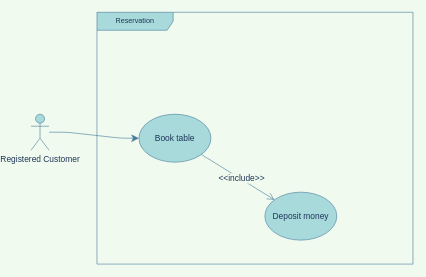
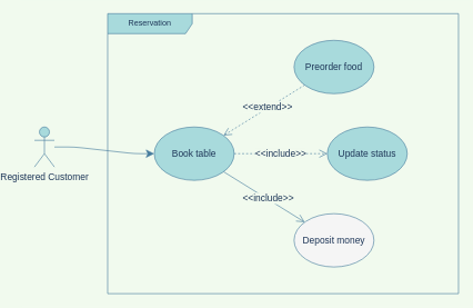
+ <mxCell id="4" value="Preorder food" style="ellipse;whiteSpace=wrap;html=1;fontSize=14;fillColor=#A8DADC;strokeColor=#457B9D;fontColor=#1D3557;" parent="1" vertex="1"><mxGeometry x="410" y="60" width="120" height="80" as="geometry" /></mxCell>
+ <mxCell id="3" value="&amp;lt;&amp;lt;extend&amp;gt;&amp;gt;" style="rounded=1;sketch=0;orthogonalLoop=1;jettySize=auto;html=1;fontSize=14;endArrow=open;endFill=0;endSize=10;dashed=1;labelBackgroundColor=#F1FAEE;strokeColor=#457B9D;fontColor=#1D3557;" parent="1" source="4" target="7" edge="1"><mxGeometry x="-0.097" y="-2" relative="1" as="geometry"><mxPoint as="offset" /><mxPoint x="365" y="210" as="targetPoint" /></mxGeometry></mxCell>
+ <mxCell id="10" value="&amp;lt;&amp;lt;include&amp;gt;&amp;gt;" style="rounded=1;sketch=0;orthogonalLoop=1;jettySize=auto;html=1;fontSize=14;endArrow=open;endFill=0;endSize=10;dashed=1;labelBackgroundColor=#F1FAEE;strokeColor=#457B9D;fontColor=#1D3557;" parent="1" source="7" target="11" edge="1"><mxGeometry relative="1" as="geometry"><mxPoint as="offset" /><mxPoint x="375" y="360" as="targetPoint" /><mxPoint x="390" y="150" as="sourcePoint" /></mxGeometry></mxCell>
+ <mxCell id="11" value="Update status" style="ellipse;whiteSpace=wrap;html=1;fontSize=14;fillColor=#A8DADC;strokeColor=#457B9D;fontColor=#1D3557;" parent="1" vertex="1"><mxGeometry x="460" y="190" width="120" height="80" as="geometry" /></mxCell>
- <mxCell id="9" value="Deposit money" style="ellipse;whiteSpace=wrap;html=1;fontSize=14;fillColor=#A8DADC;strokeColor=#457B9D;fontColor=#1D3557;" parent="1" vertex="1"><mxGeometry x="410" y="320" width="120" height="80" as="geometry" /></mxCell>
+ <mxCell id="9" value="Deposit money" style="ellipse;whiteSpace=wrap;html=1;fontSize=14;fillColor=#f5f5f5;strokeColor=#457B9D;fontColor=#1D3557;" parent="1" vertex="1"><mxGeometry x="410" y="320" width="120" height="80" as="geometry" /></mxCell>
